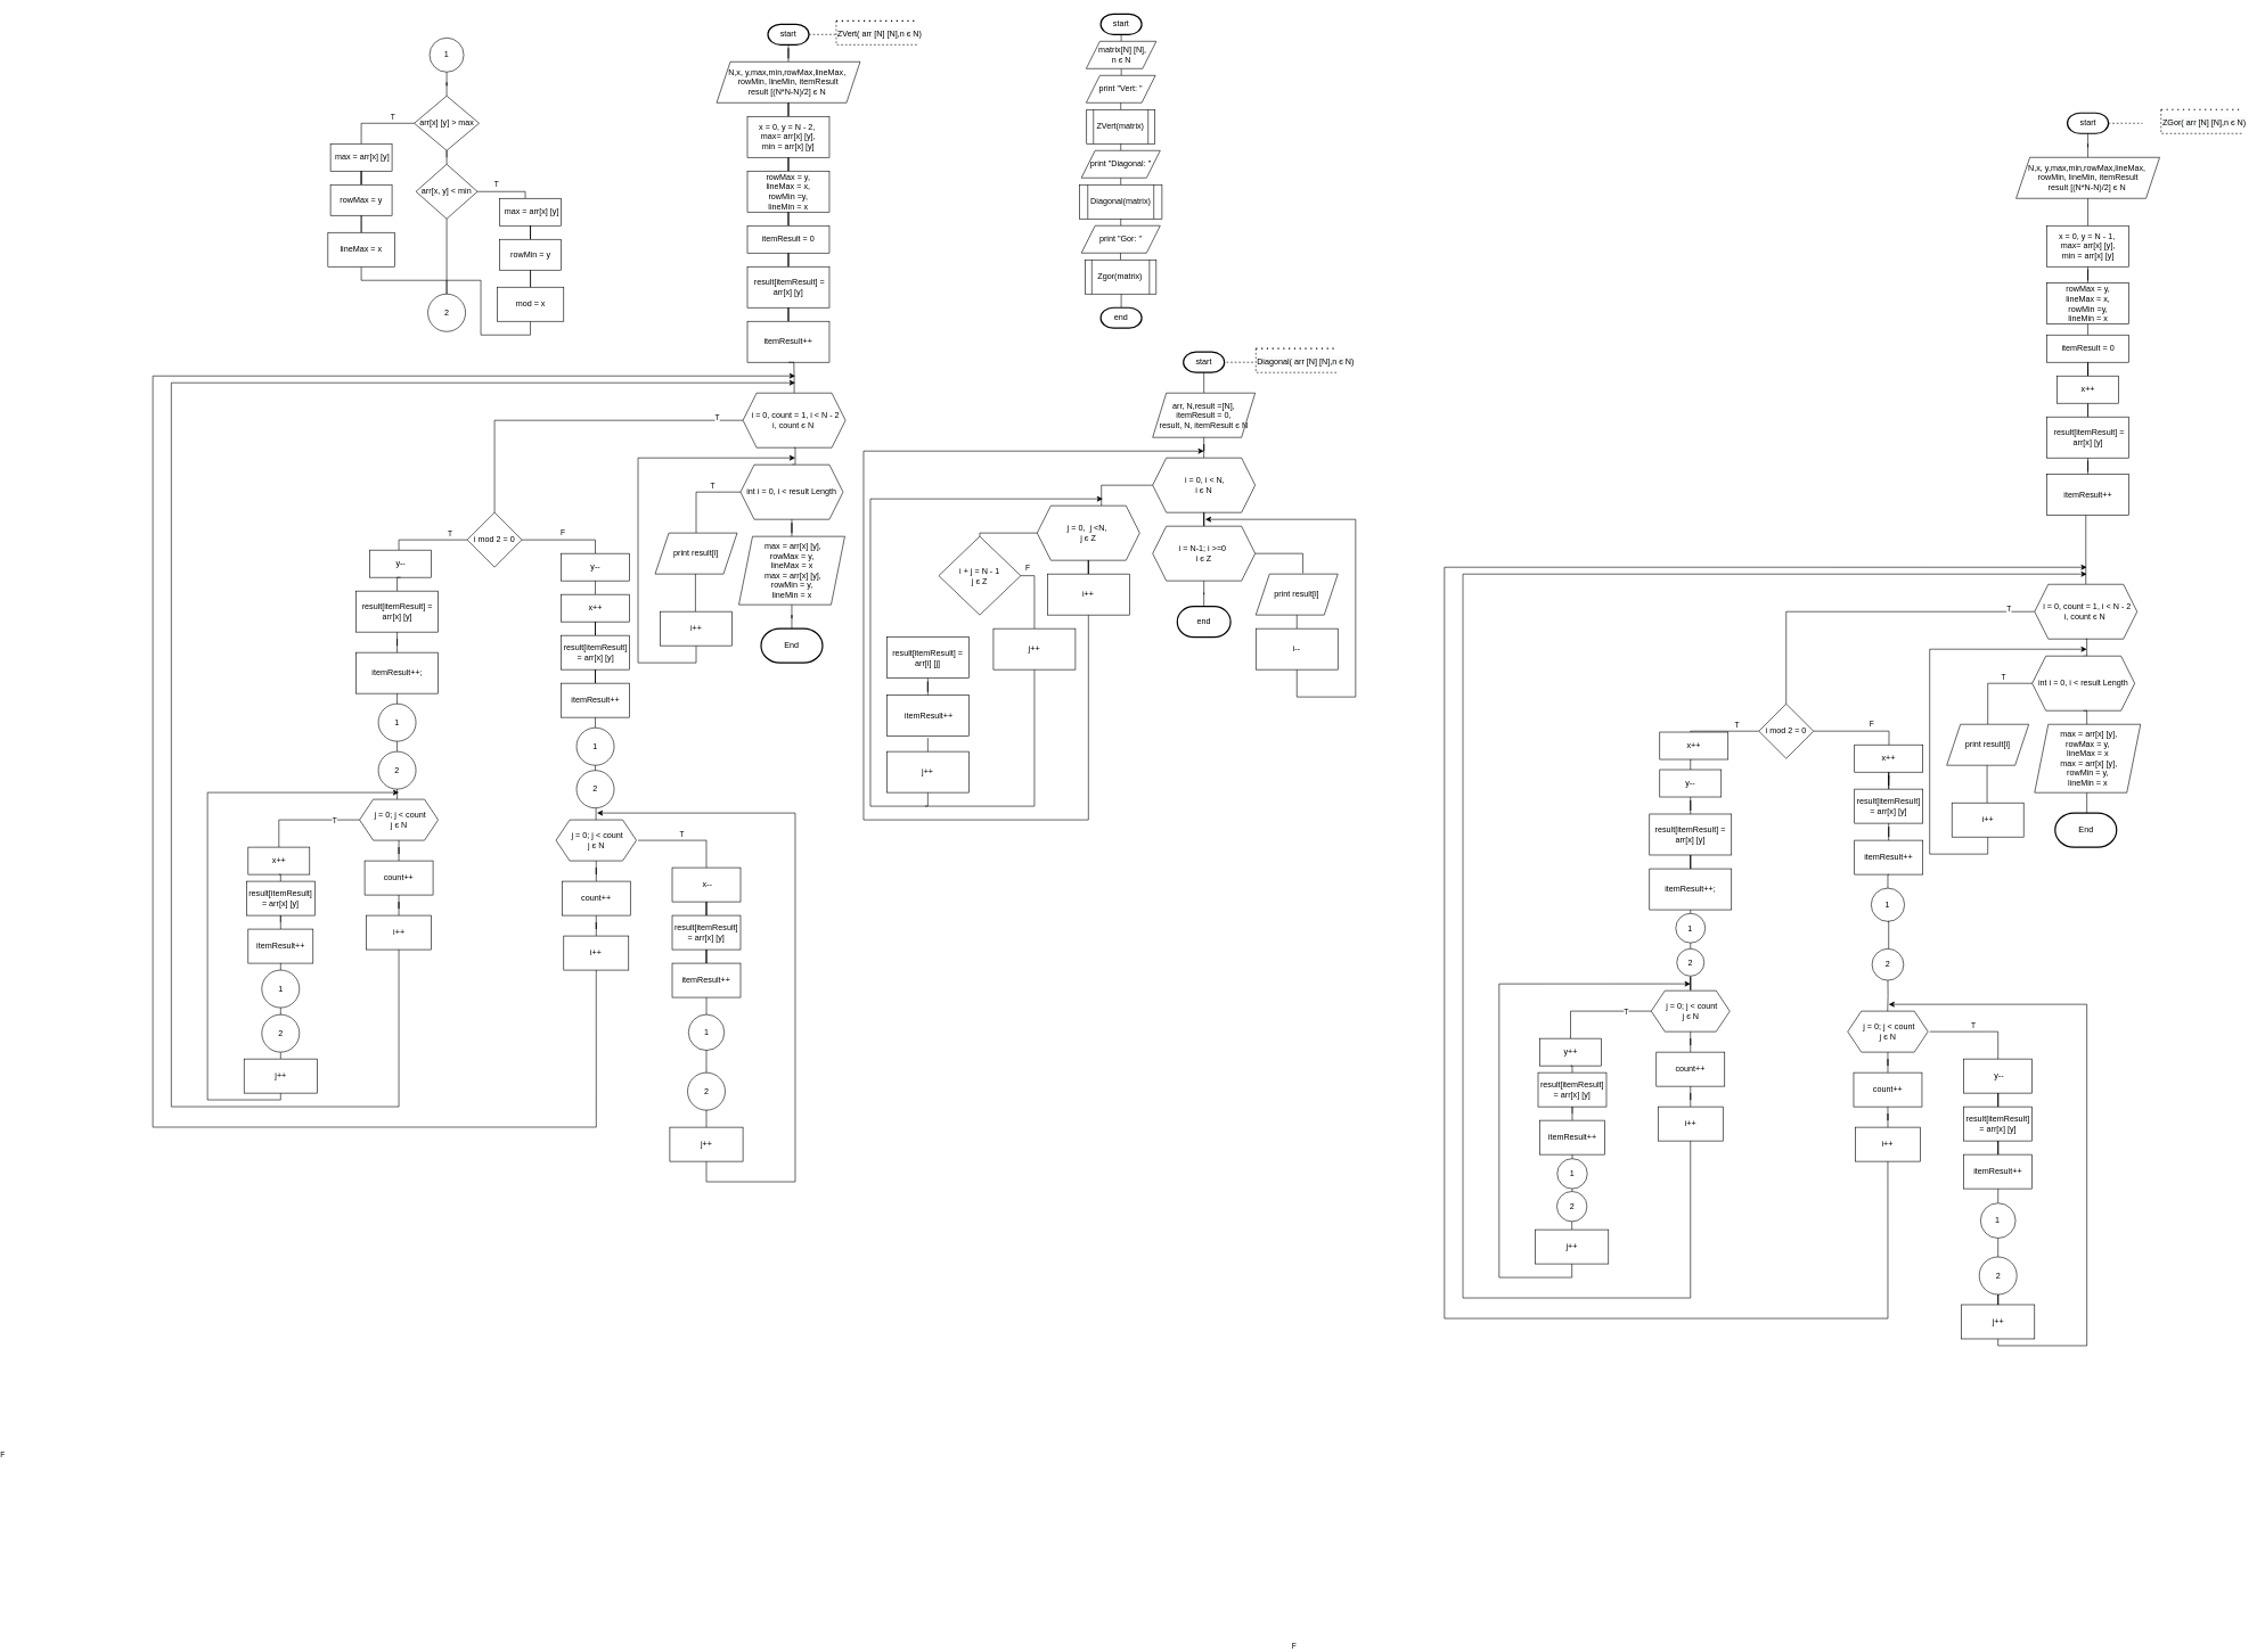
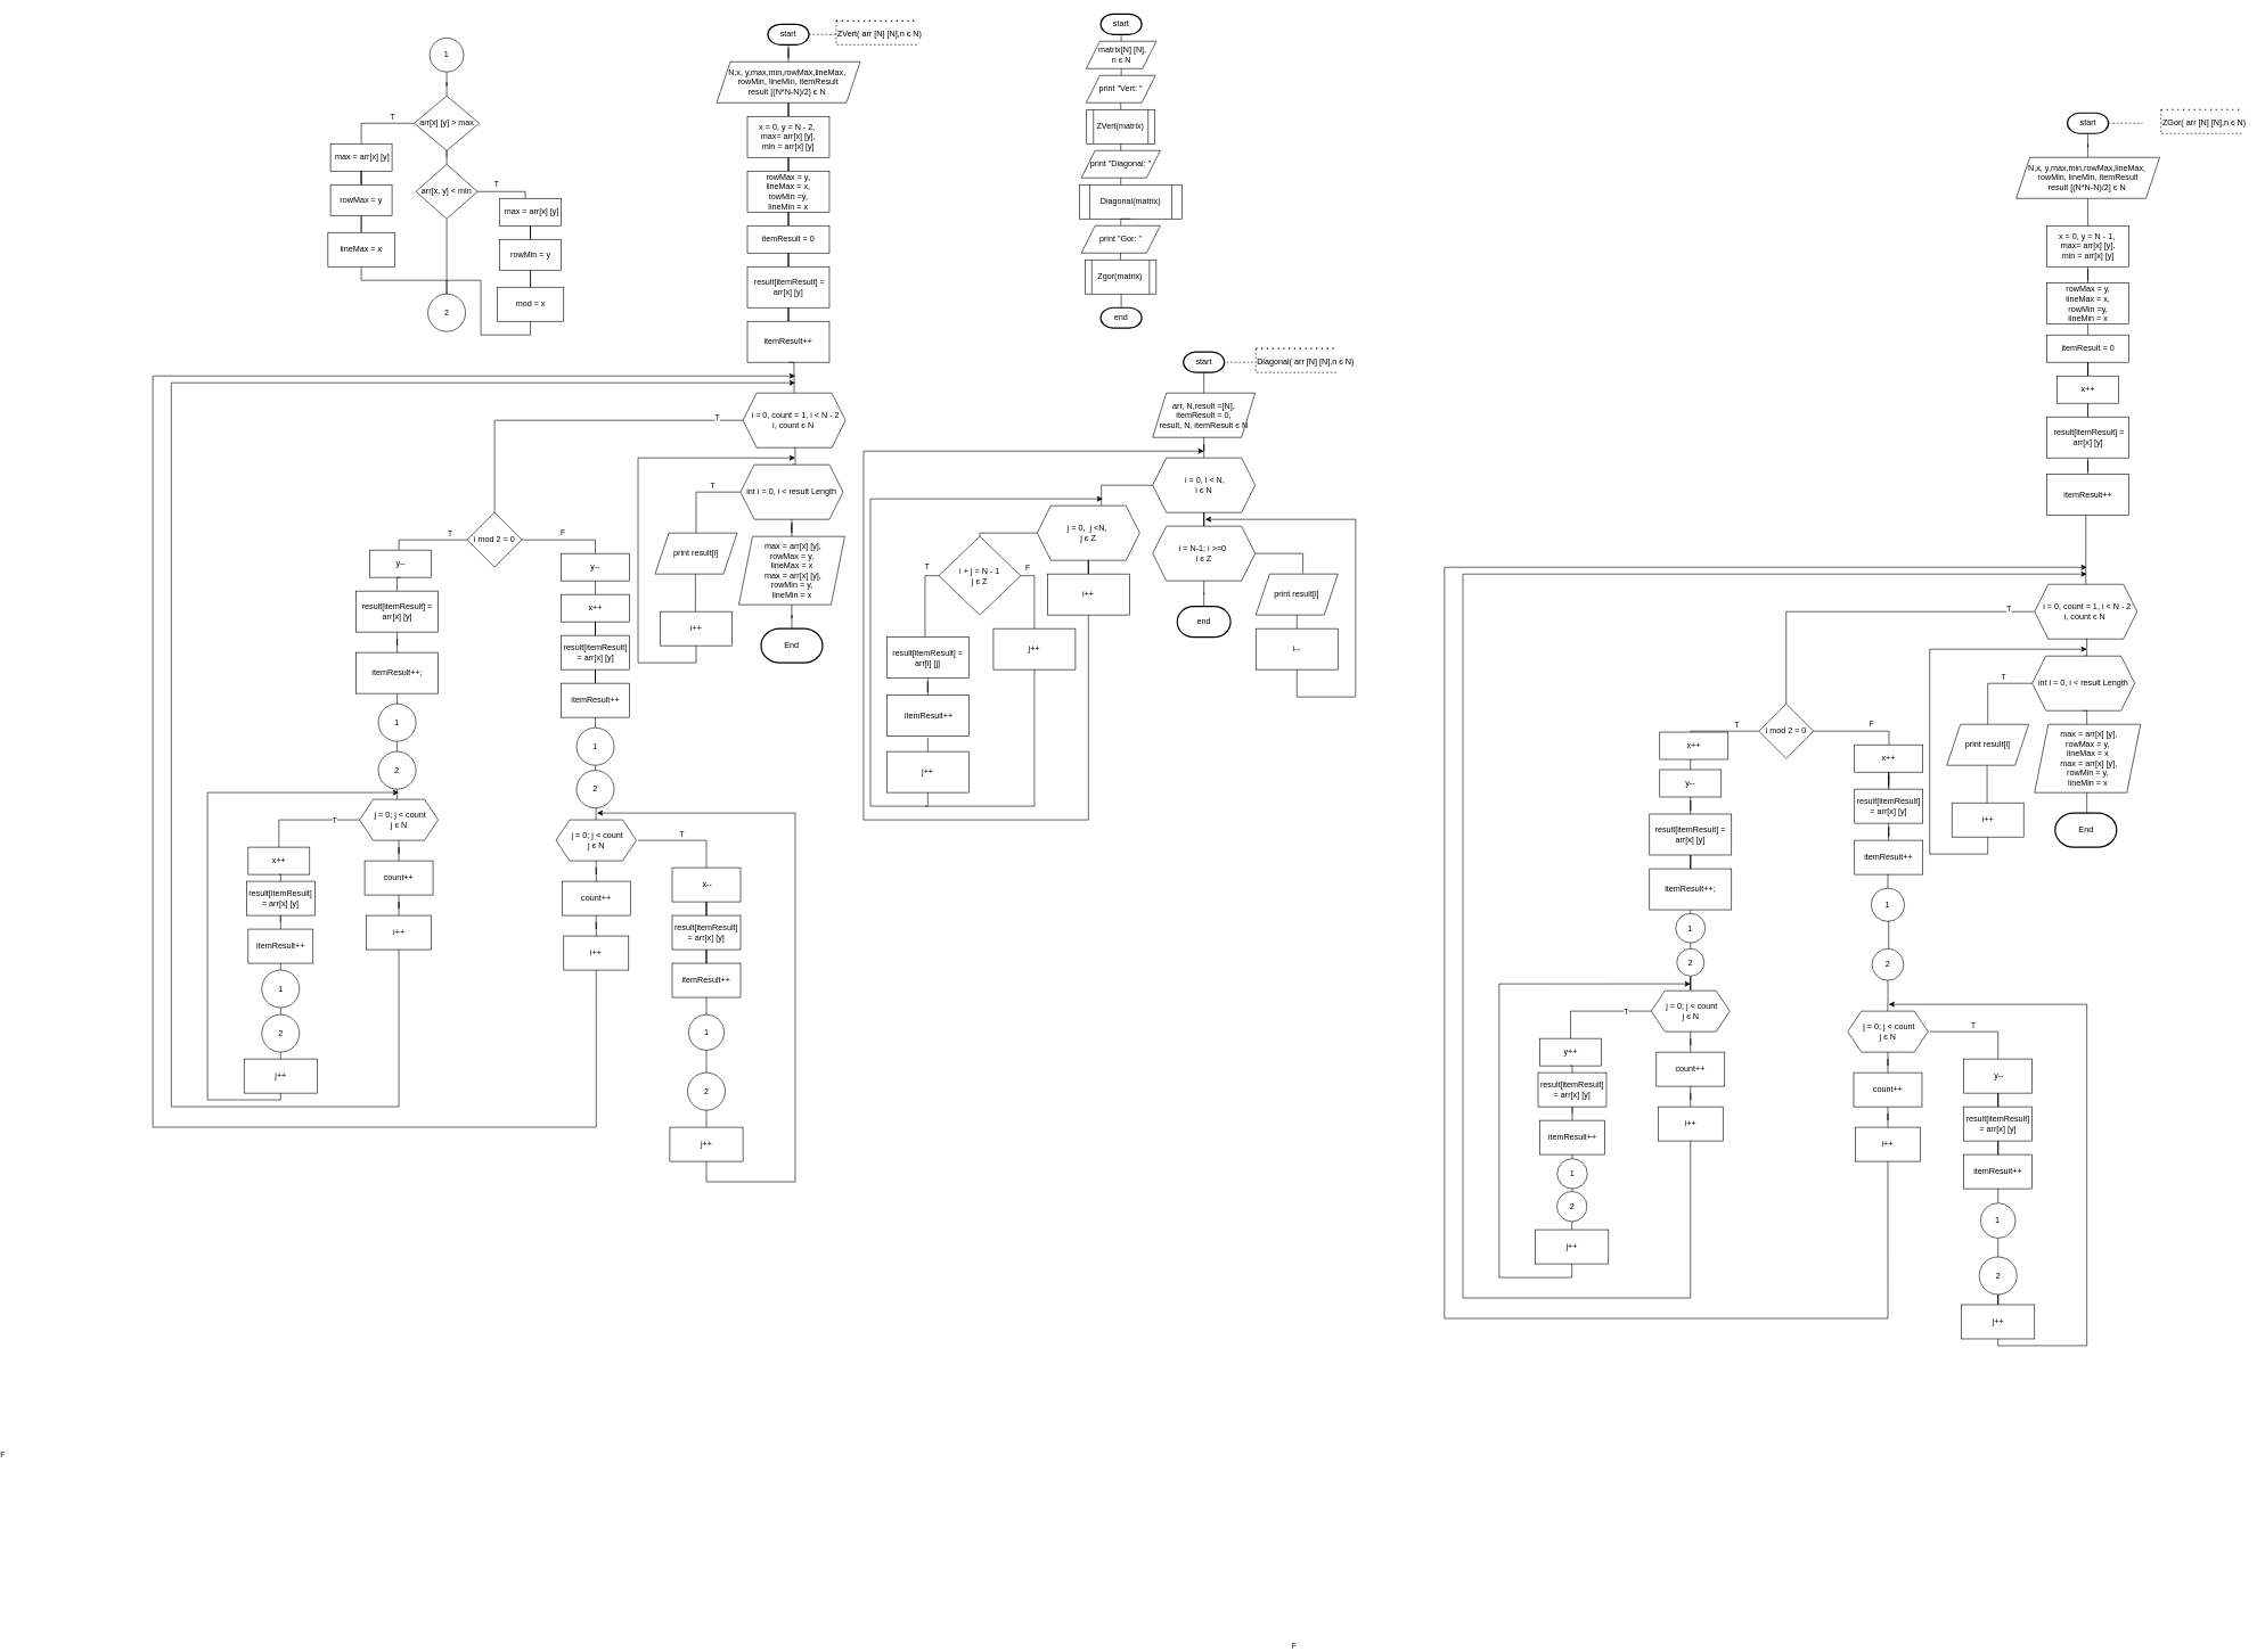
- <mxCell id="12" value="Diagonal(matrix)" style="shape=process;whiteSpace=wrap;html=1;backgroundOutline=1;" parent="1" vertex="1"><mxGeometry x="1376.07" y="270" width="120.62" height="50" as="geometry" /></mxCell>
+ <mxCell id="12" value="Diagonal(matrix)" style="shape=process;whiteSpace=wrap;html=1;backgroundOutline=1;" parent="1" vertex="1"><mxGeometry x="1376.07" y="270" width="150" height="50" as="geometry" /></mxCell>
+ <mxCell id="138" value="T" style="edgeStyle=orthogonalEdgeStyle;rounded=0;orthogonalLoop=1;jettySize=auto;html=1;entryX=0;entryY=0.5;entryDx=0;entryDy=0;startArrow=none;startFill=0;endArrow=none;endFill=0;" parent="1" source="139" target="137" edge="1"><mxGeometry x="0.686" y="13" relative="1" as="geometry"><Array as="points"><mxPoint x="1150" y="843" /></Array><mxPoint as="offset" /></mxGeometry></mxCell>
